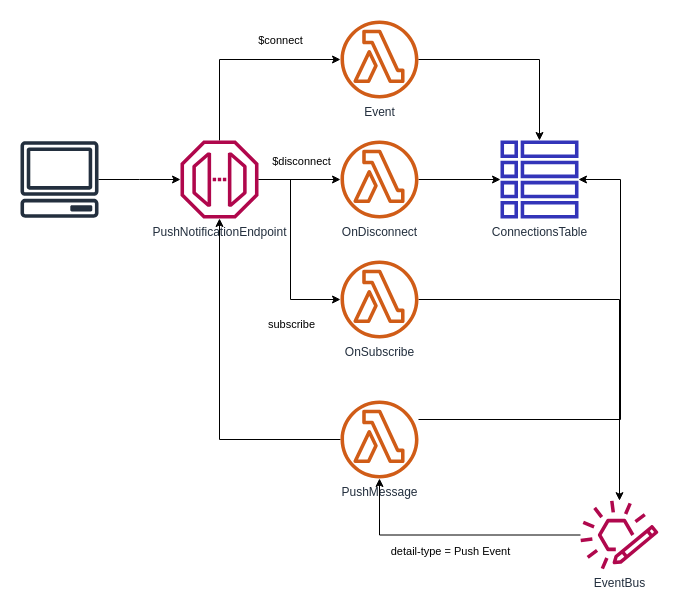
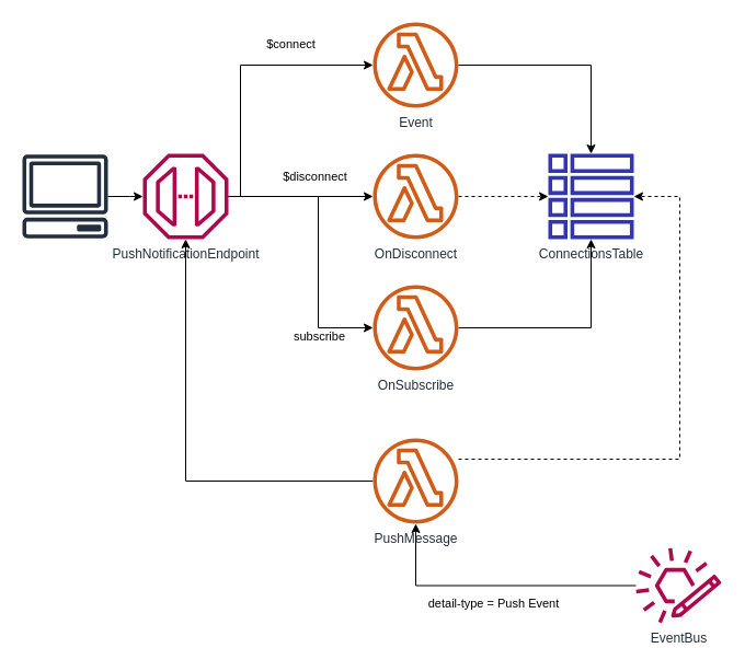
- <mxCell id="15" value="PushNotificationEndpoint" style="outlineConnect=0;fontColor=#232F3E;gradientColor=none;fillColor=#b0074c;strokeColor=none;dashed=0;verticalLabelPosition=bottom;verticalAlign=top;align=center;html=1;fontSize=12;fontStyle=0;aspect=fixed;pointerEvents=1;shape=mxgraph.aws4.endpoint;" parent="1" vertex="1"><mxGeometry x="180" y="140" width="78" height="78" as="geometry" /></mxCell>
+ <mxCell id="15" value="PushNotificationEndpoint" style="outlineConnect=0;fontColor=#232F3E;gradientColor=none;fillColor=#b0074c;strokeColor=none;dashed=0;verticalLabelPosition=bottom;verticalAlign=top;align=center;html=1;fontSize=12;fontStyle=0;aspect=fixed;pointerEvents=1;shape=mxgraph.aws4.endpoint;" parent="1" vertex="1"><mxGeometry x="130" y="140" width="78" height="78" as="geometry" /></mxCell>
- <mxCell id="7" style="edgeStyle=orthogonalEdgeStyle;rounded=0;orthogonalLoop=1;jettySize=auto;html=1;startArrow=none;startFill=0;strokeColor=#000000;" parent="1" source="8" target="2" edge="1"><mxGeometry relative="1" as="geometry" /></mxCell>
+ <mxCell id="7" style="edgeStyle=orthogonalEdgeStyle;rounded=0;orthogonalLoop=1;jettySize=auto;html=1;startArrow=none;startFill=0;strokeColor=#000000;dashed=1;" parent="1" source="8" target="2" edge="1"><mxGeometry relative="1" as="geometry" /></mxCell>
- <mxCell id="9" style="edgeStyle=orthogonalEdgeStyle;rounded=0;orthogonalLoop=1;jettySize=auto;html=1;startArrow=none;startFill=0;strokeColor=#000000;" parent="1" source="10" target="20" edge="1"><mxGeometry relative="1" as="geometry" /></mxCell>
+ <mxCell id="9" style="edgeStyle=orthogonalEdgeStyle;rounded=0;orthogonalLoop=1;jettySize=auto;html=1;startArrow=none;startFill=0;strokeColor=#000000;" parent="1" source="10" target="2" edge="1"><mxGeometry relative="1" as="geometry" /></mxCell>
- <mxCell id="19" style="edgeStyle=orthogonalEdgeStyle;rounded=0;orthogonalLoop=1;jettySize=auto;html=1;startArrow=none;startFill=0;strokeColor=#000000;" edge="1" parent="1" source="17" target="2"><mxGeometry relative="1" as="geometry"><mxPoint x="427.999" y="309" as="sourcePoint" /><mxPoint x="549" y="227.999" as="targetPoint" /><Array as="points"><mxPoint x="620" y="419" /><mxPoint x="620" y="179" /></Array></mxGeometry></mxCell>
+ <mxCell id="19" style="edgeStyle=orthogonalEdgeStyle;rounded=0;orthogonalLoop=1;jettySize=auto;html=1;startArrow=none;startFill=0;strokeColor=#000000;dashed=1;" edge="1" parent="1" source="17" target="2"><mxGeometry relative="1" as="geometry"><mxPoint x="427.999" y="309" as="sourcePoint" /><mxPoint x="549" y="227.999" as="targetPoint" /><Array as="points"><mxPoint x="620" y="419" /><mxPoint x="620" y="179" /></Array></mxGeometry></mxCell>
